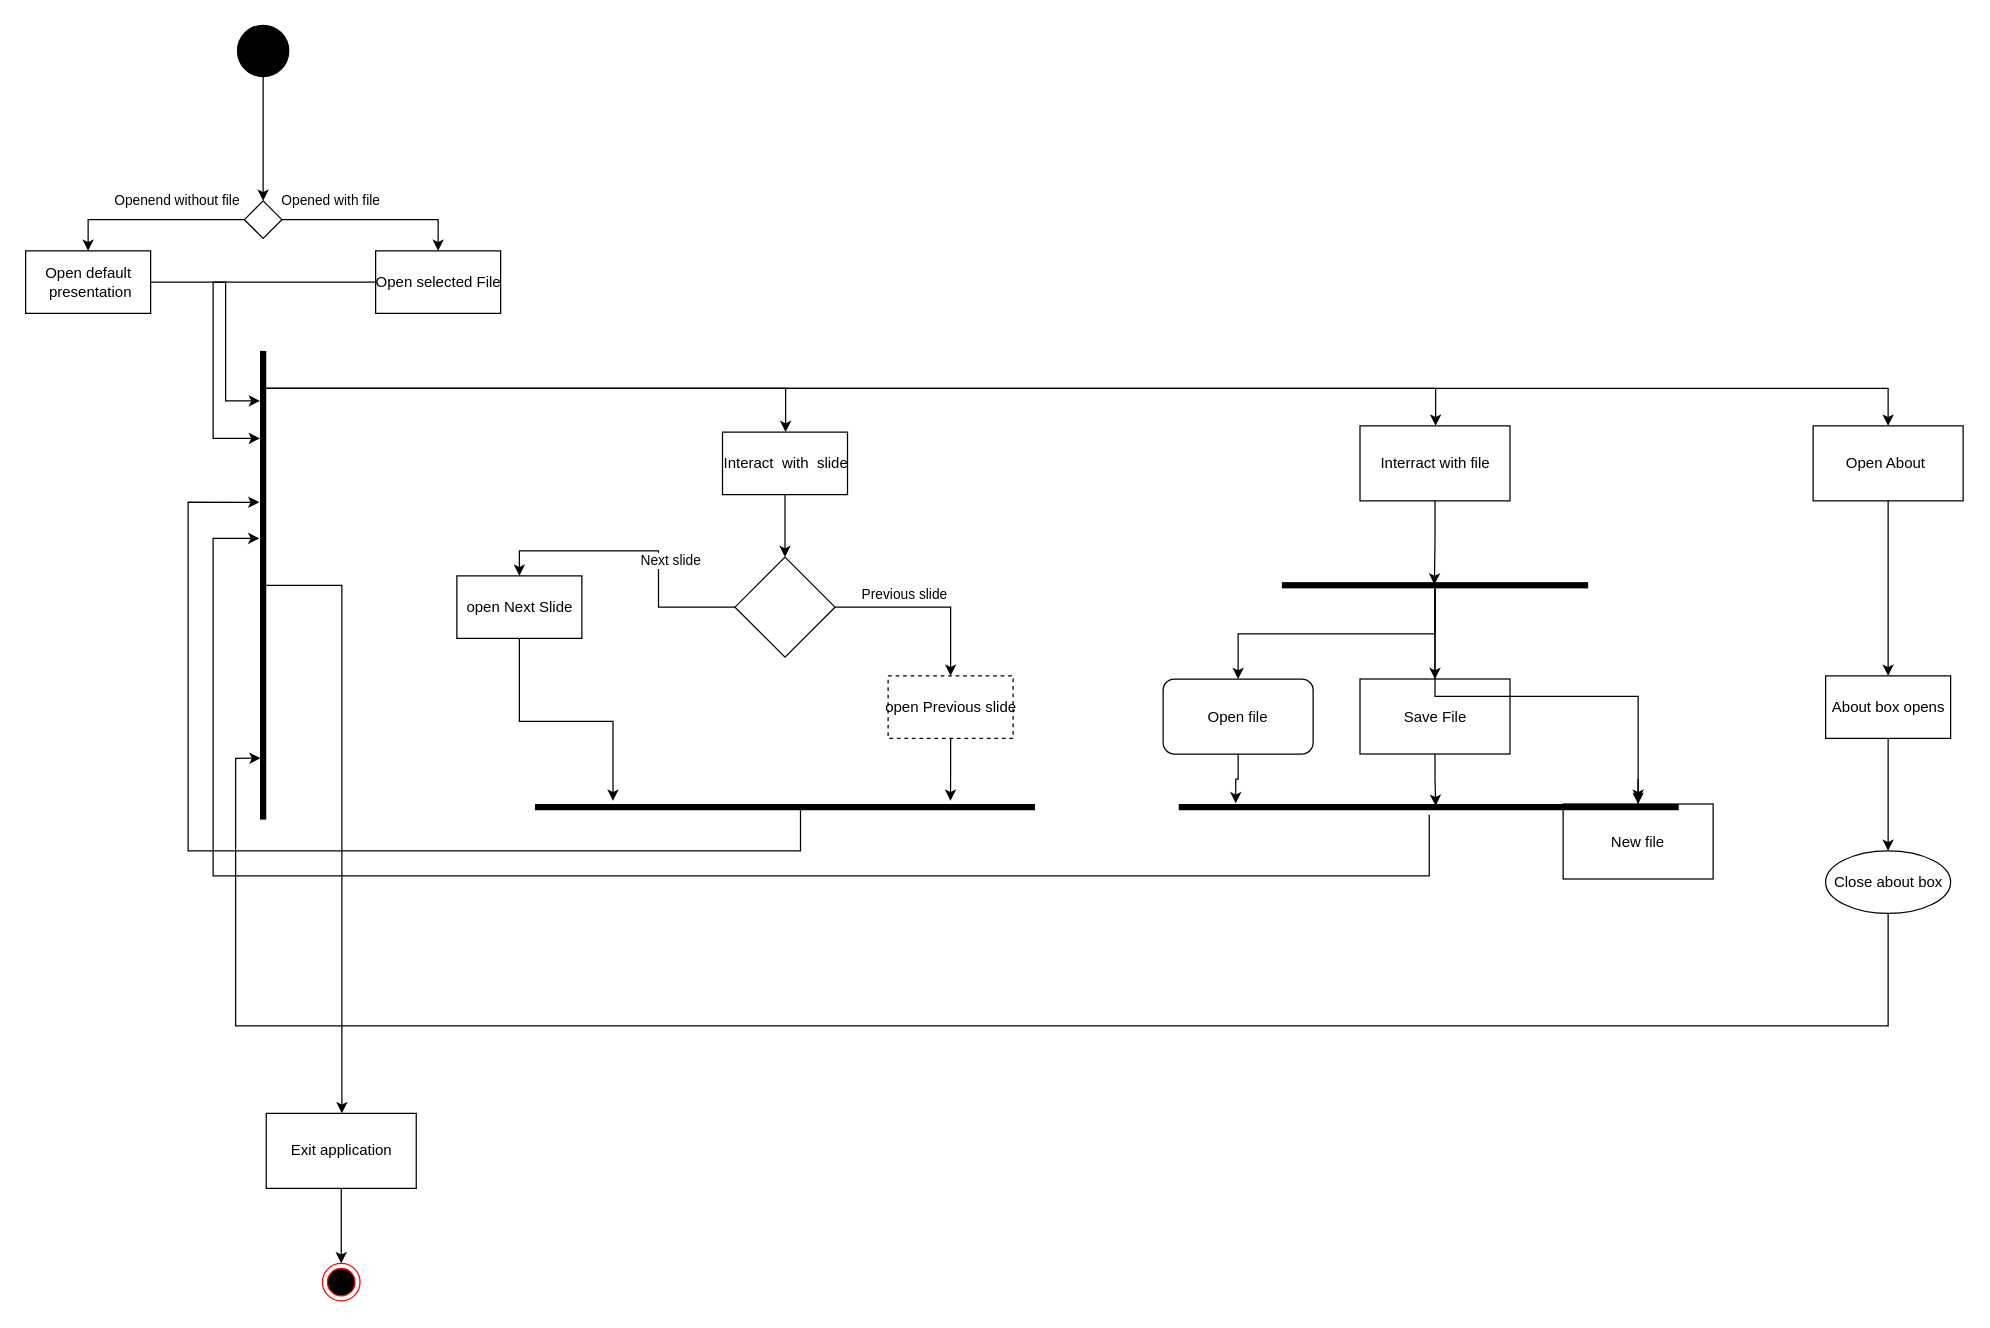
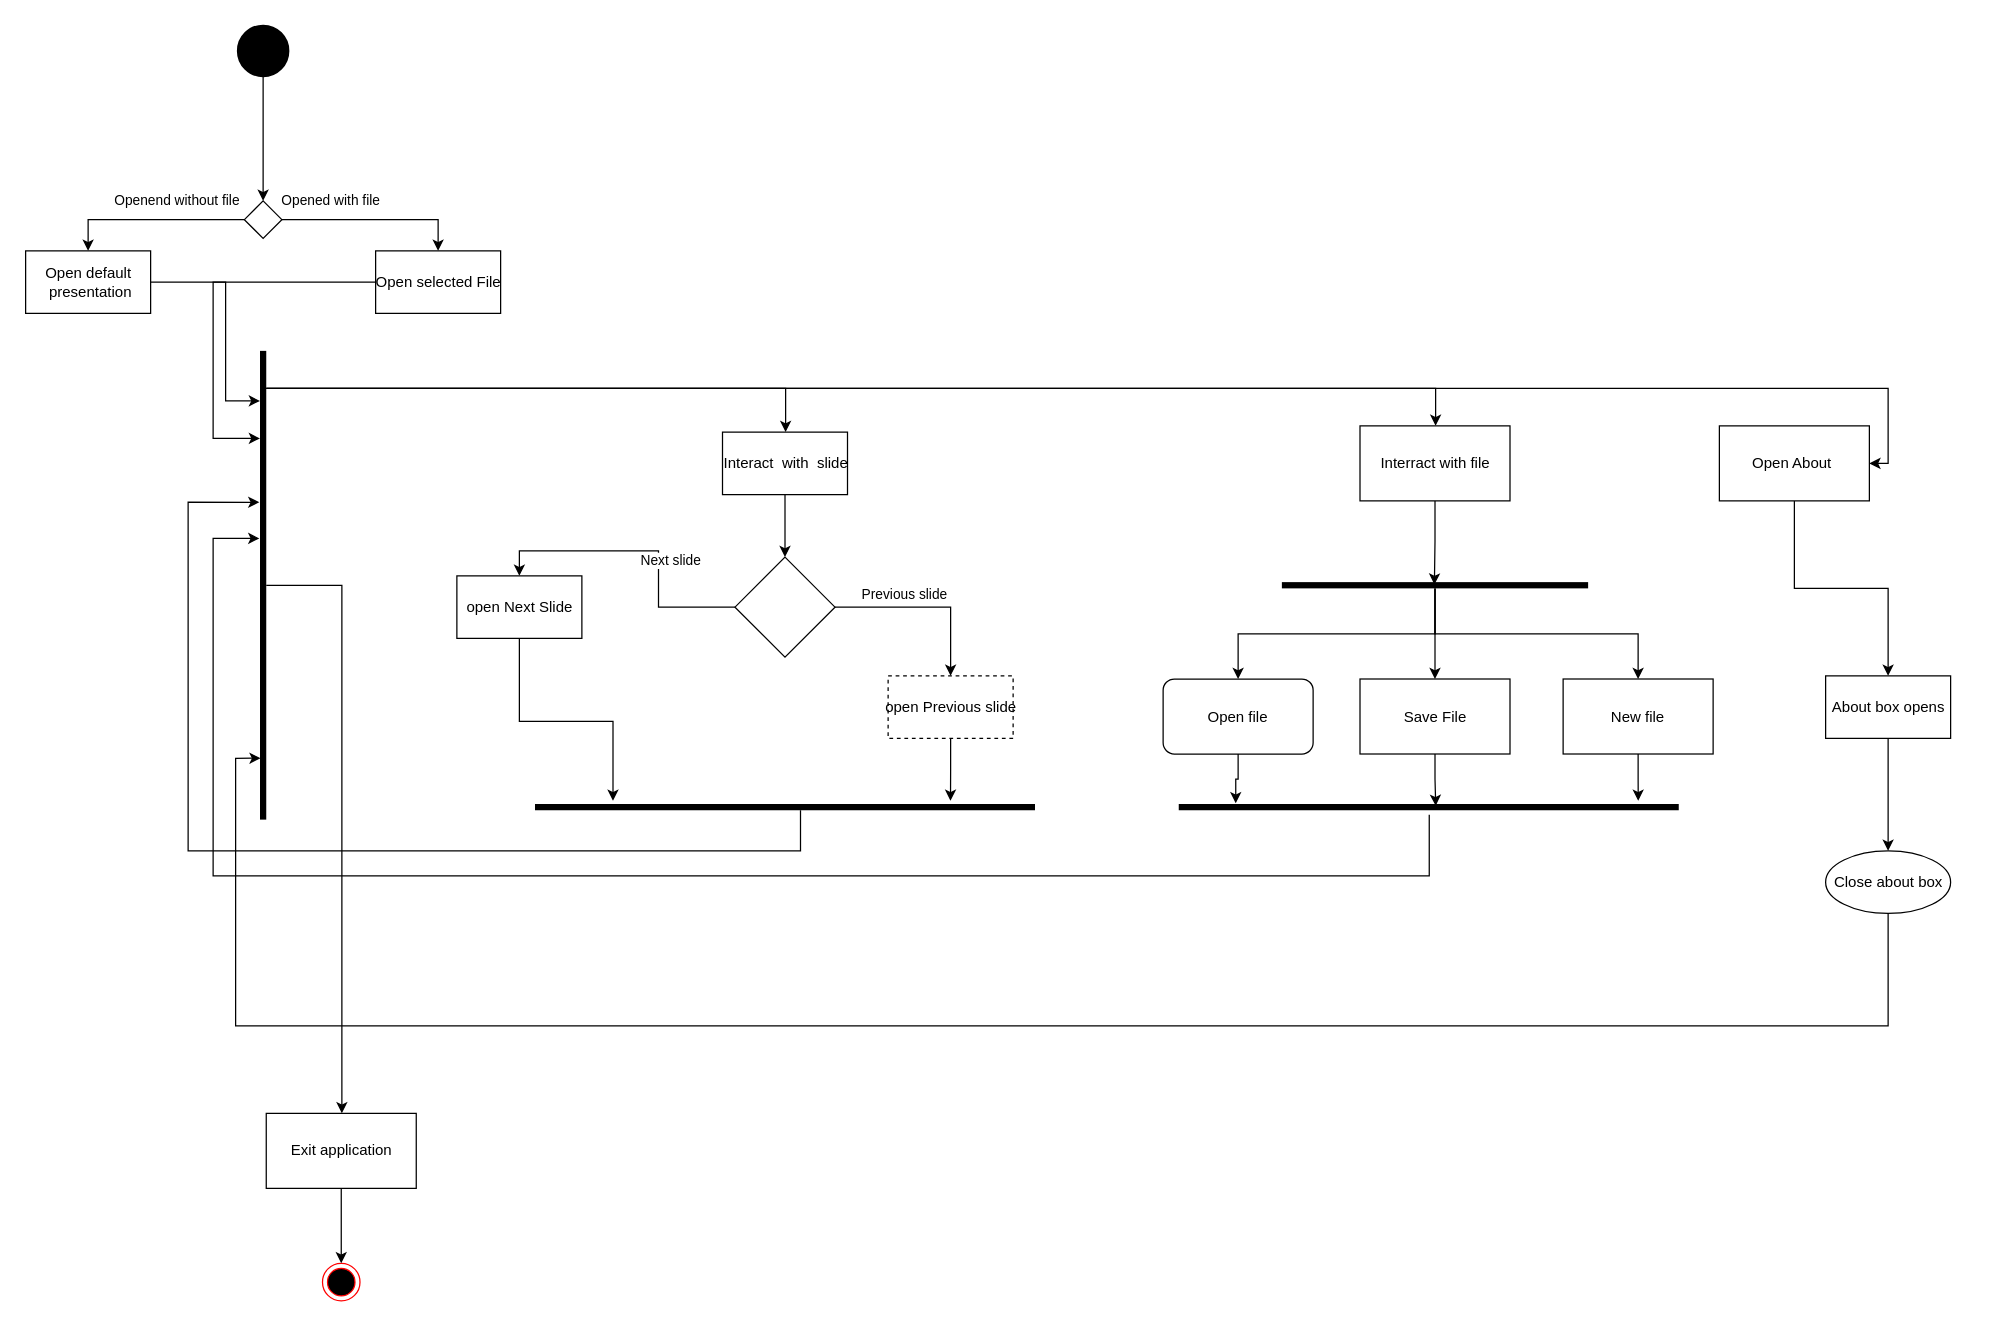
- <mxCell id="46" value="Open About&amp;nbsp;" style="rounded=0;whiteSpace=wrap;html=1;" vertex="1" parent="1"><mxGeometry x="1450" y="340" width="120" height="60" as="geometry" /></mxCell>
+ <mxCell id="46" value="Open About&amp;nbsp;" style="rounded=0;whiteSpace=wrap;html=1;" vertex="1" parent="1"><mxGeometry x="1375" y="340" width="120" height="60" as="geometry" /></mxCell>
- <mxCell id="37" value="New file" style="rounded=0;whiteSpace=wrap;html=1;" vertex="1" parent="1"><mxGeometry x="1250" y="642.5" width="120" height="60" as="geometry" /></mxCell>
+ <mxCell id="37" value="New file" style="rounded=0;whiteSpace=wrap;html=1;" vertex="1" parent="1"><mxGeometry x="1250" y="542.5" width="120" height="60" as="geometry" /></mxCell>
